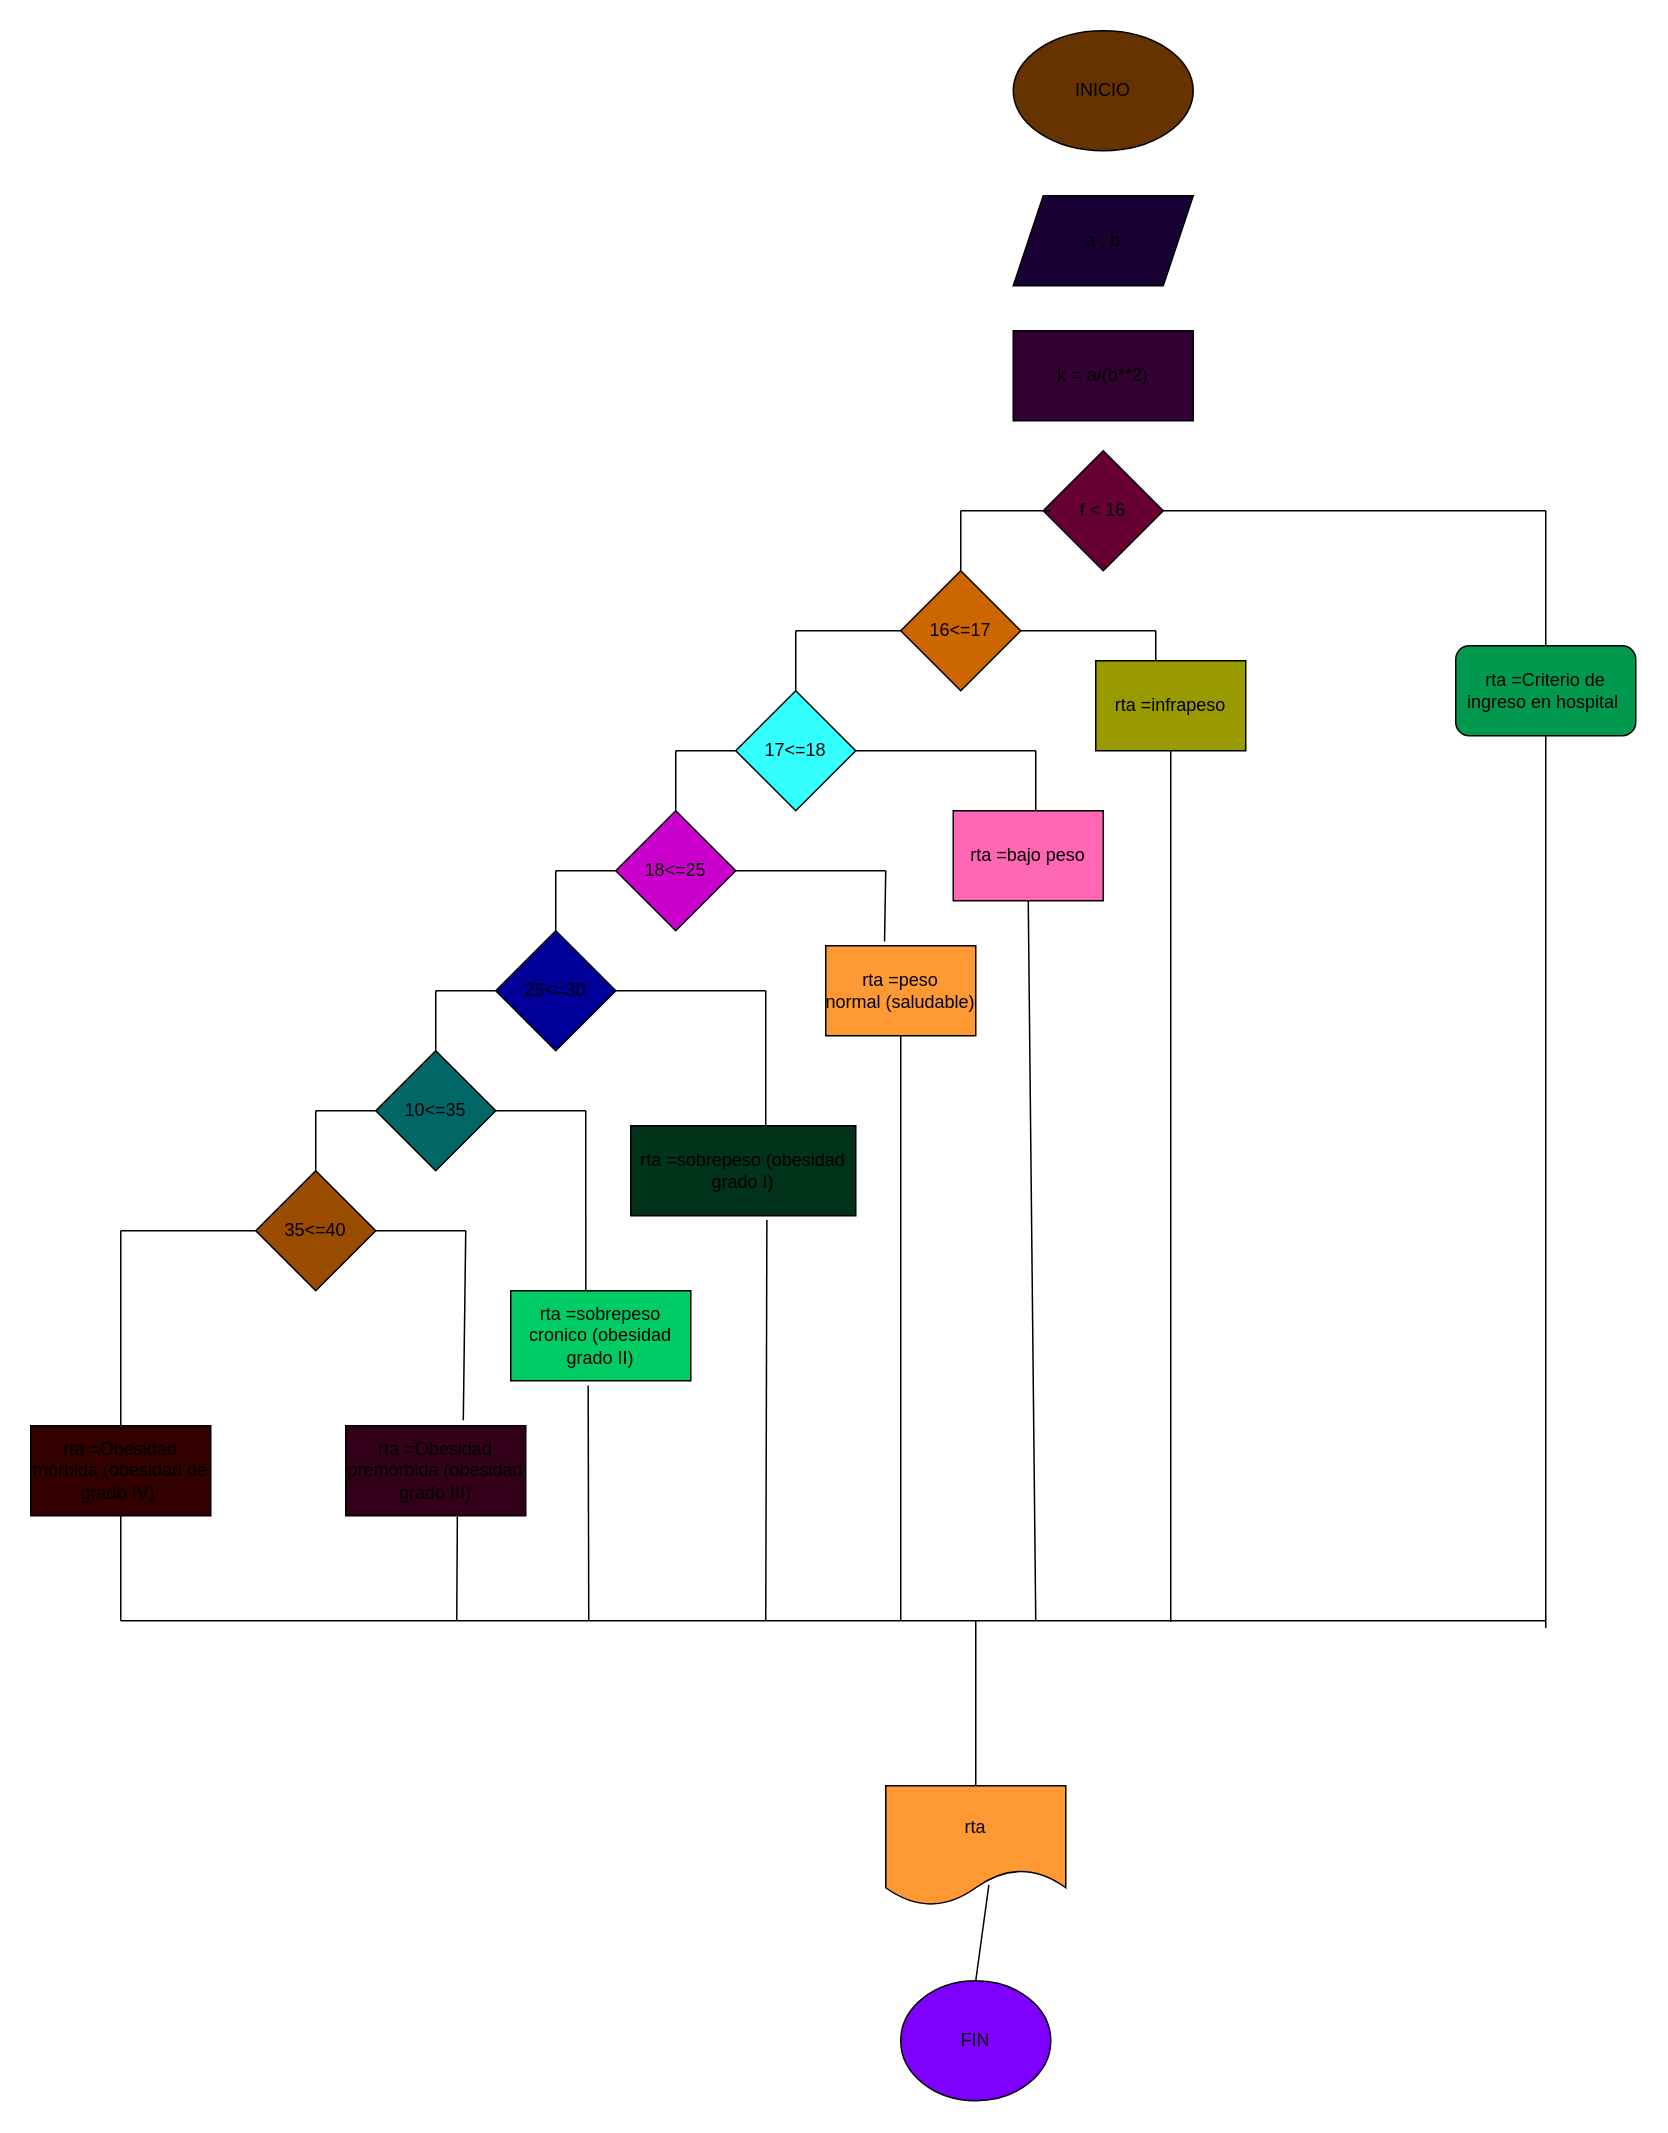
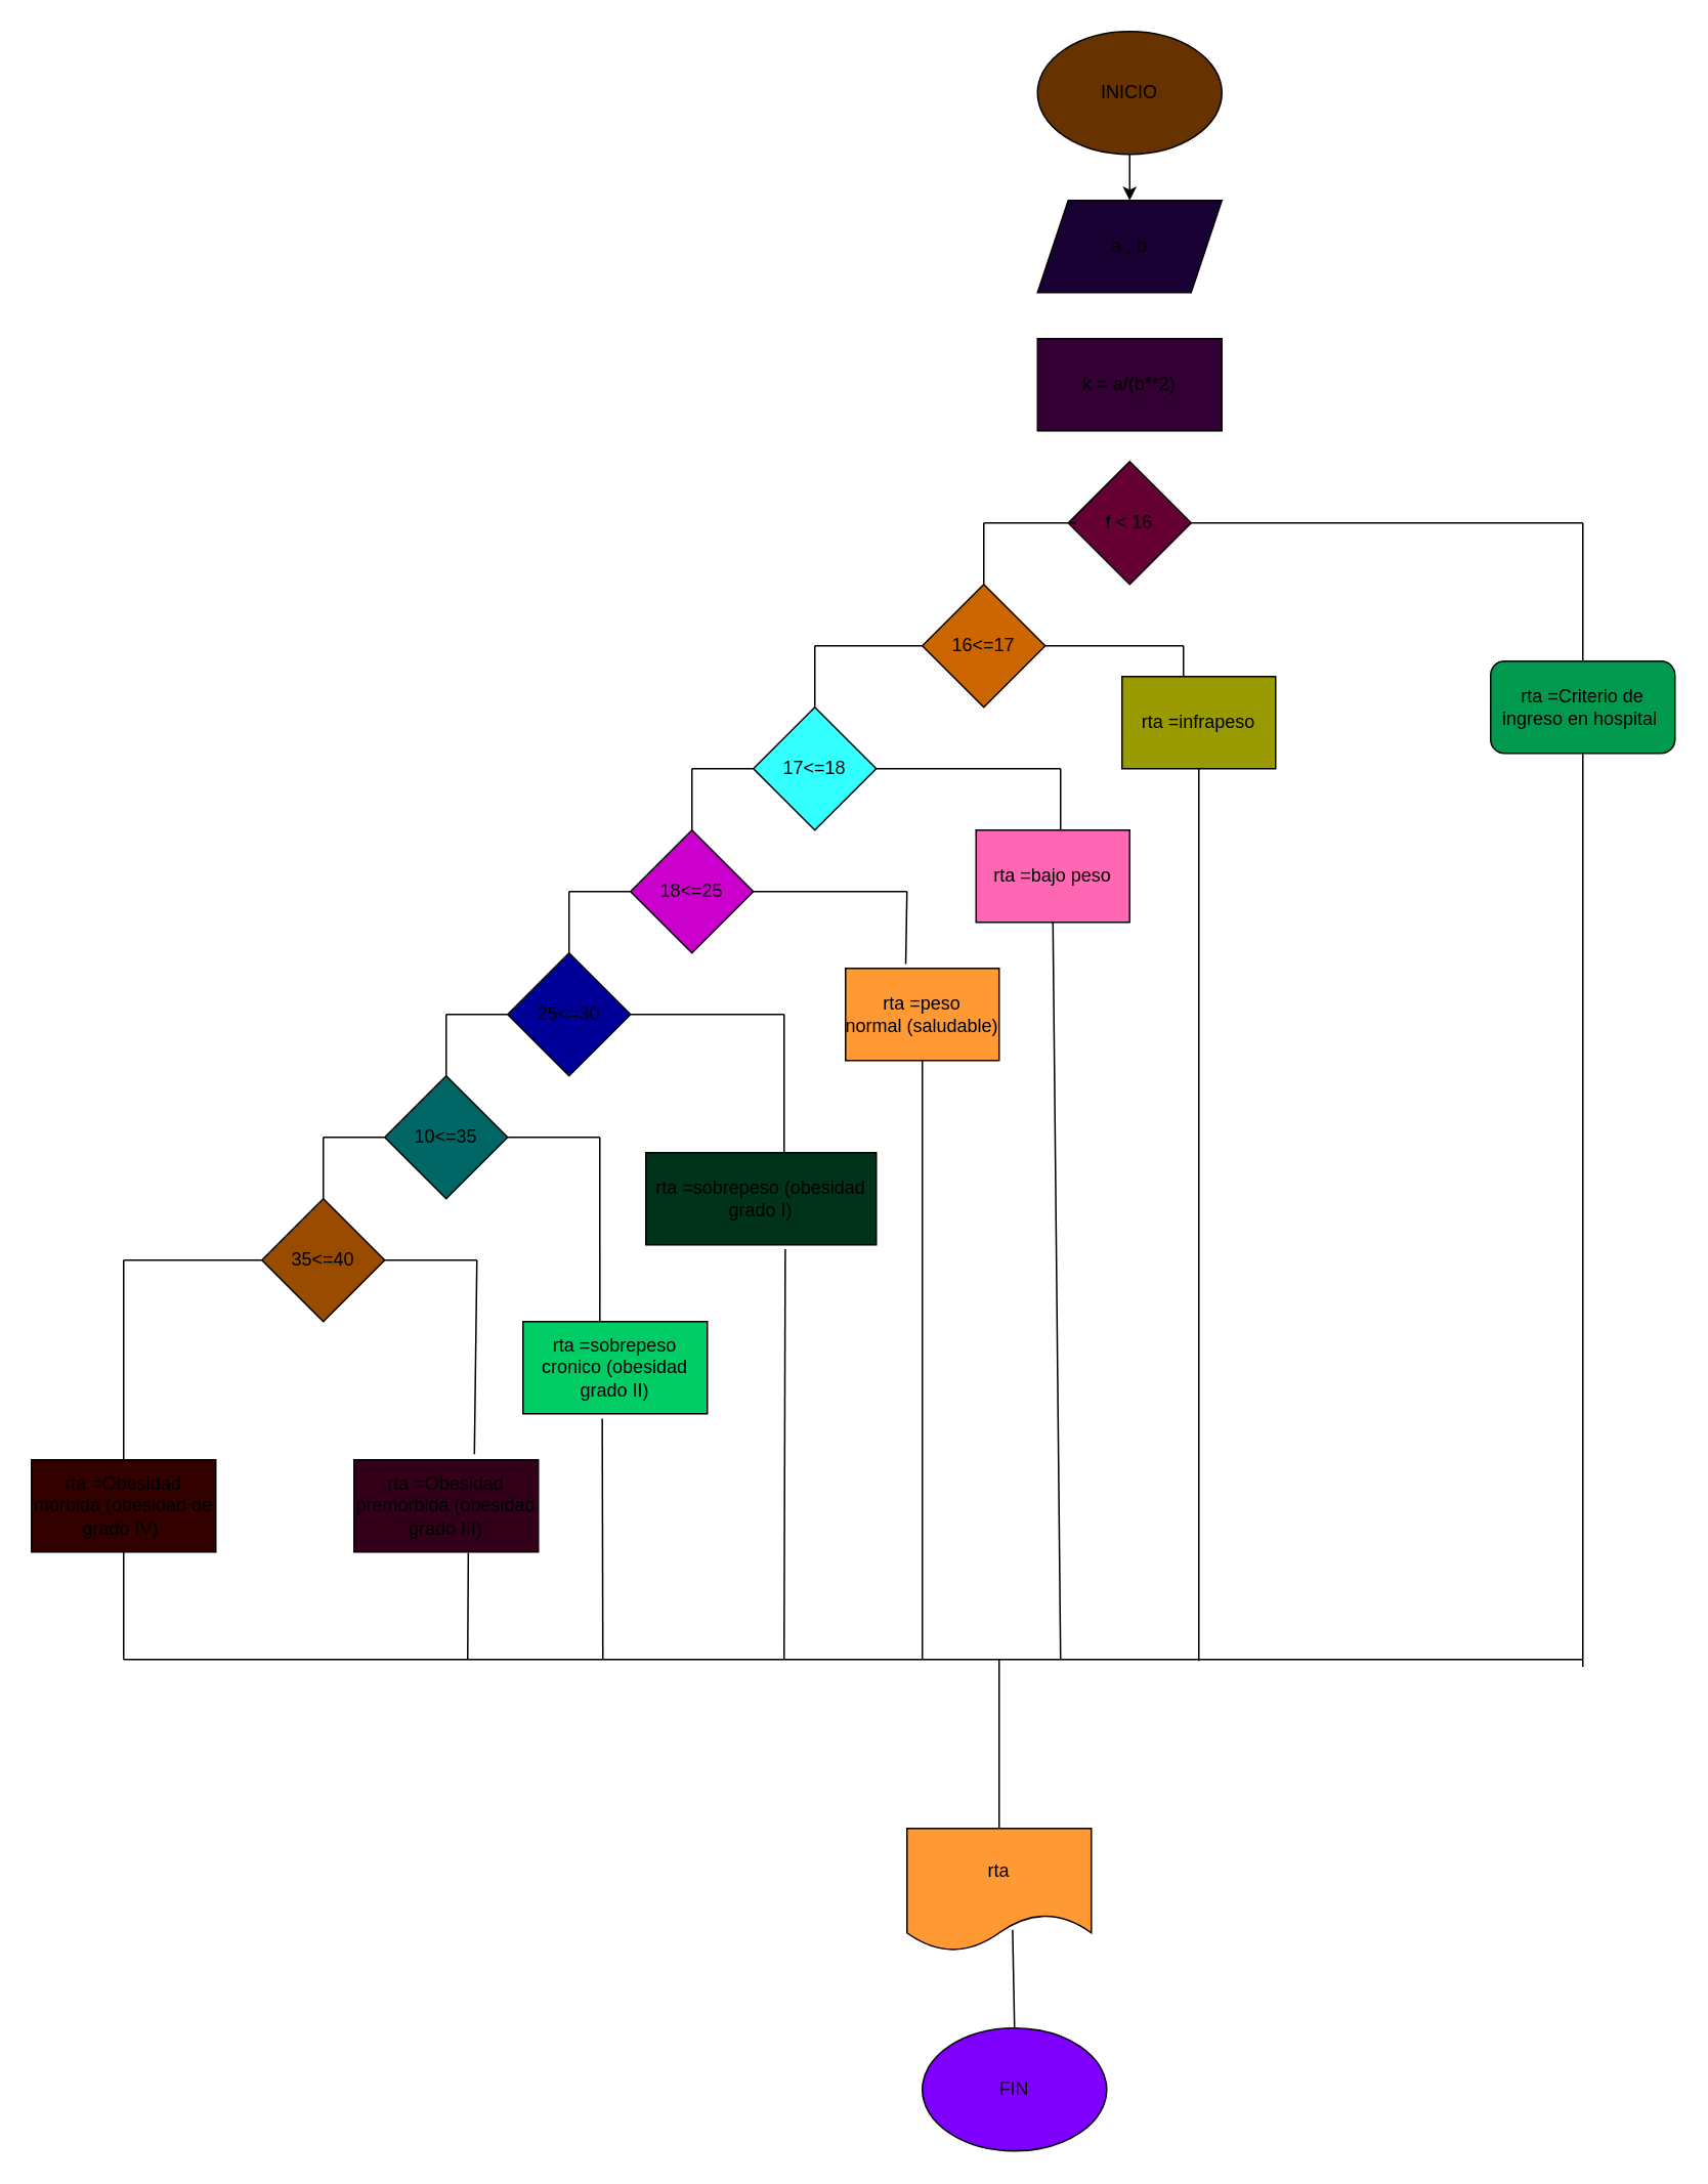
+ <mxCell id="2" value="" style="edgeStyle=none;html=1;" edge="1" parent="1" source="3" target="4"><mxGeometry relative="1" as="geometry" /></mxCell>
- <mxCell id="59" value="FIN" style="ellipse;whiteSpace=wrap;html=1;fillColor=#7F00FF;" vertex="1" parent="1"><mxGeometry x="600" y="1320" width="100" height="80" as="geometry" /></mxCell>
+ <mxCell id="59" value="FIN" style="ellipse;whiteSpace=wrap;html=1;fillColor=#7F00FF;" vertex="1" parent="1"><mxGeometry x="600" y="1320" width="120" height="80" as="geometry" /></mxCell>
